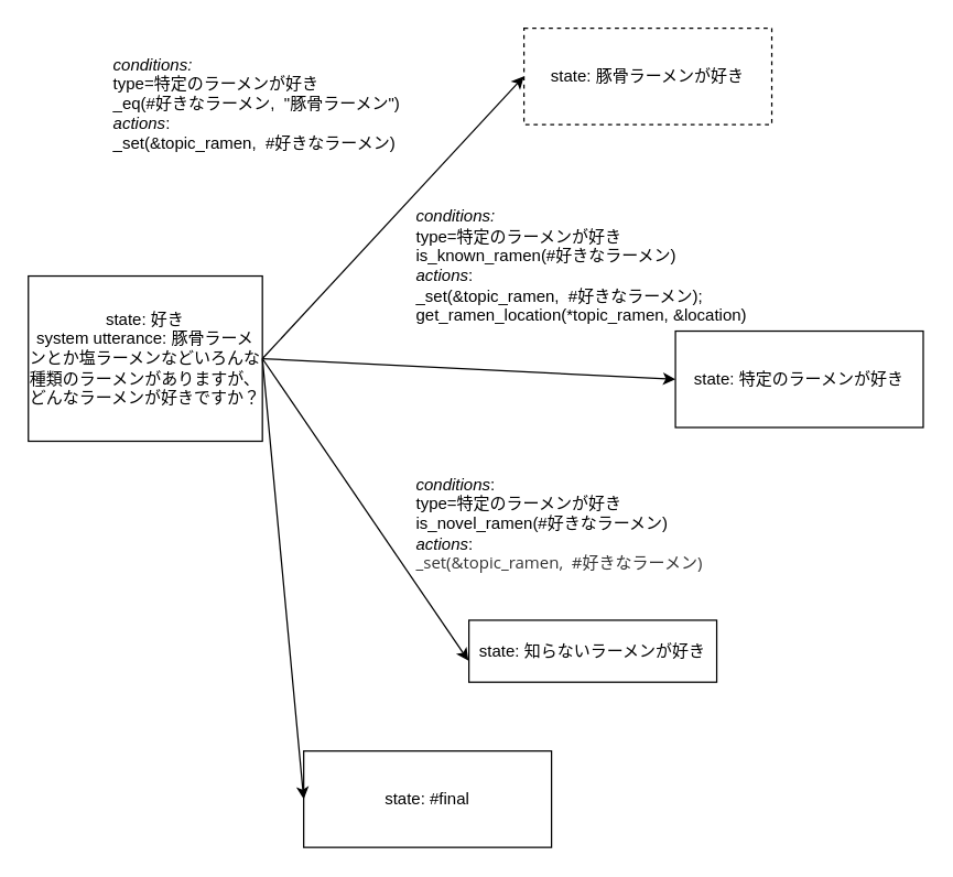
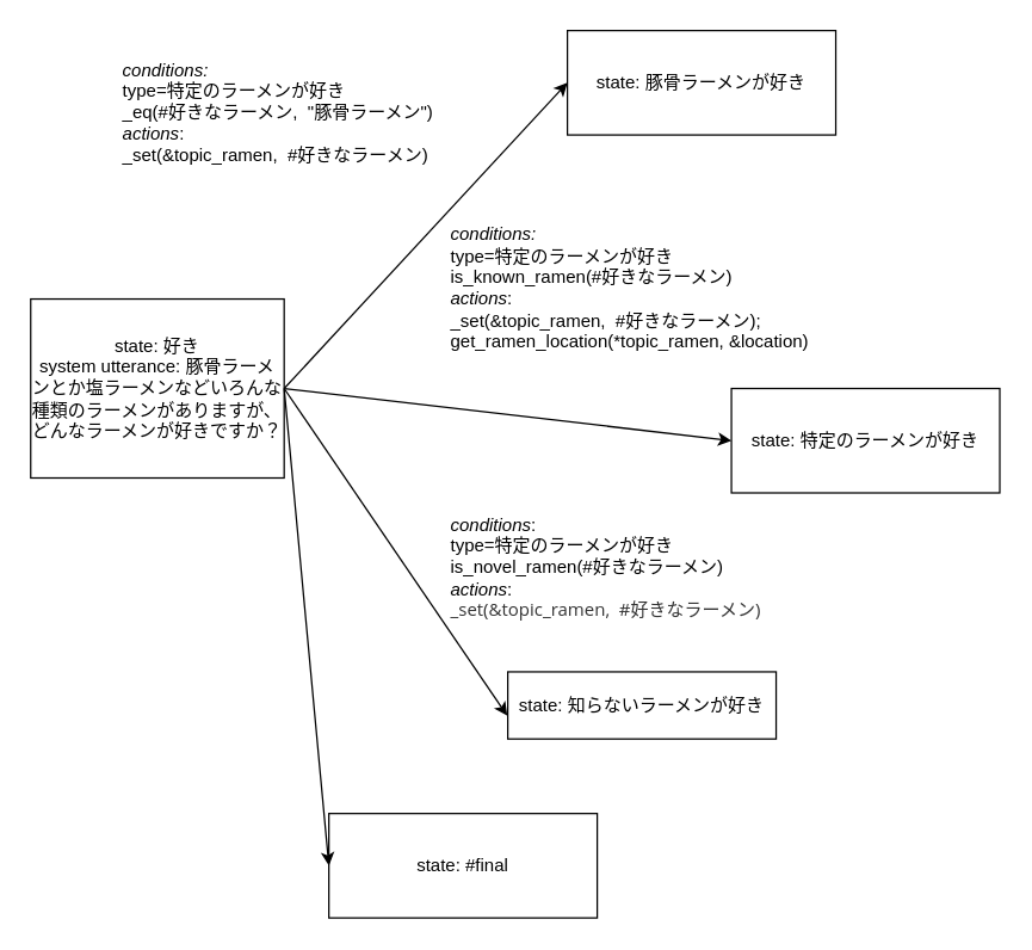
- <mxCell id="4" value="state: 豚骨ラーメンが好き" style="rounded=0;whiteSpace=wrap;html=1;dashed=1;" vertex="1" parent="1"><mxGeometry x="380" y="20" width="180" height="70" as="geometry" /></mxCell>
+ <mxCell id="4" value="state: 豚骨ラーメンが好き" style="rounded=0;whiteSpace=wrap;html=1;" vertex="1" parent="1"><mxGeometry x="380" y="20" width="180" height="70" as="geometry" /></mxCell>
- <mxCell id="6" value="state: 特定のラーメンが好き" style="rounded=0;whiteSpace=wrap;html=1;" vertex="1" parent="1"><mxGeometry x="490" y="240" width="180" height="70" as="geometry" /></mxCell>
+ <mxCell id="6" value="state: 特定のラーメンが好き" style="rounded=0;whiteSpace=wrap;html=1;" vertex="1" parent="1"><mxGeometry x="490" y="260" width="180" height="70" as="geometry" /></mxCell>
